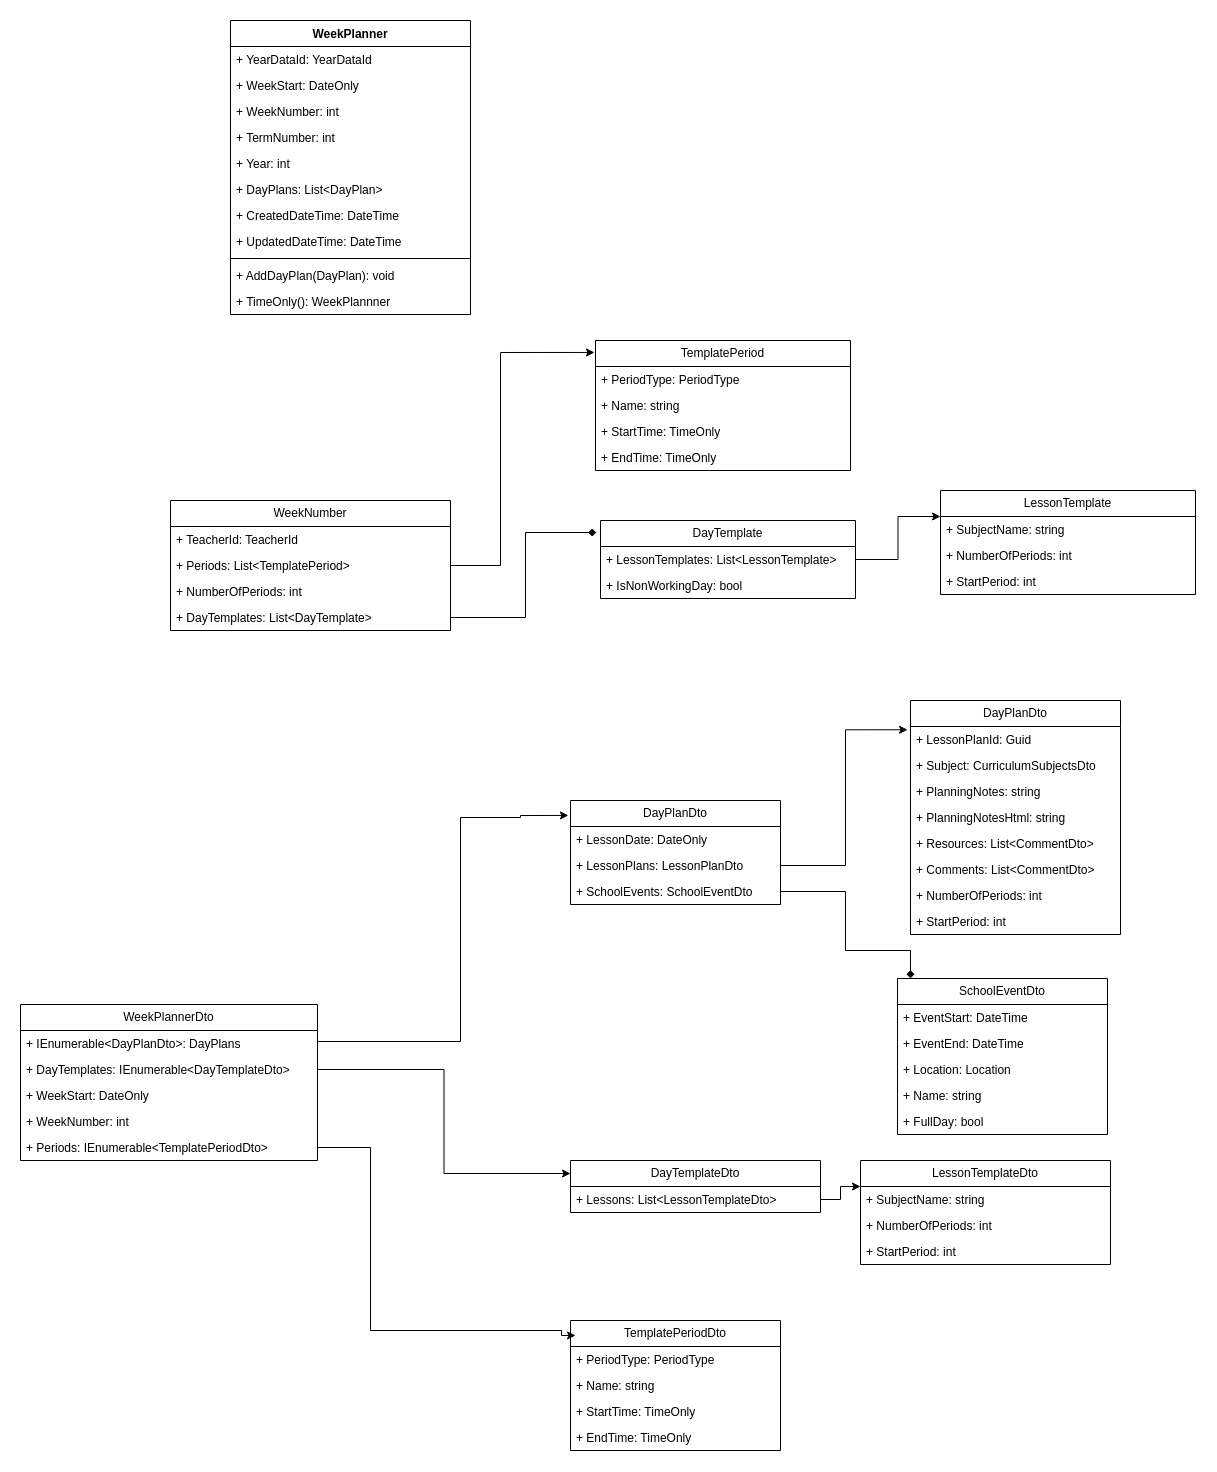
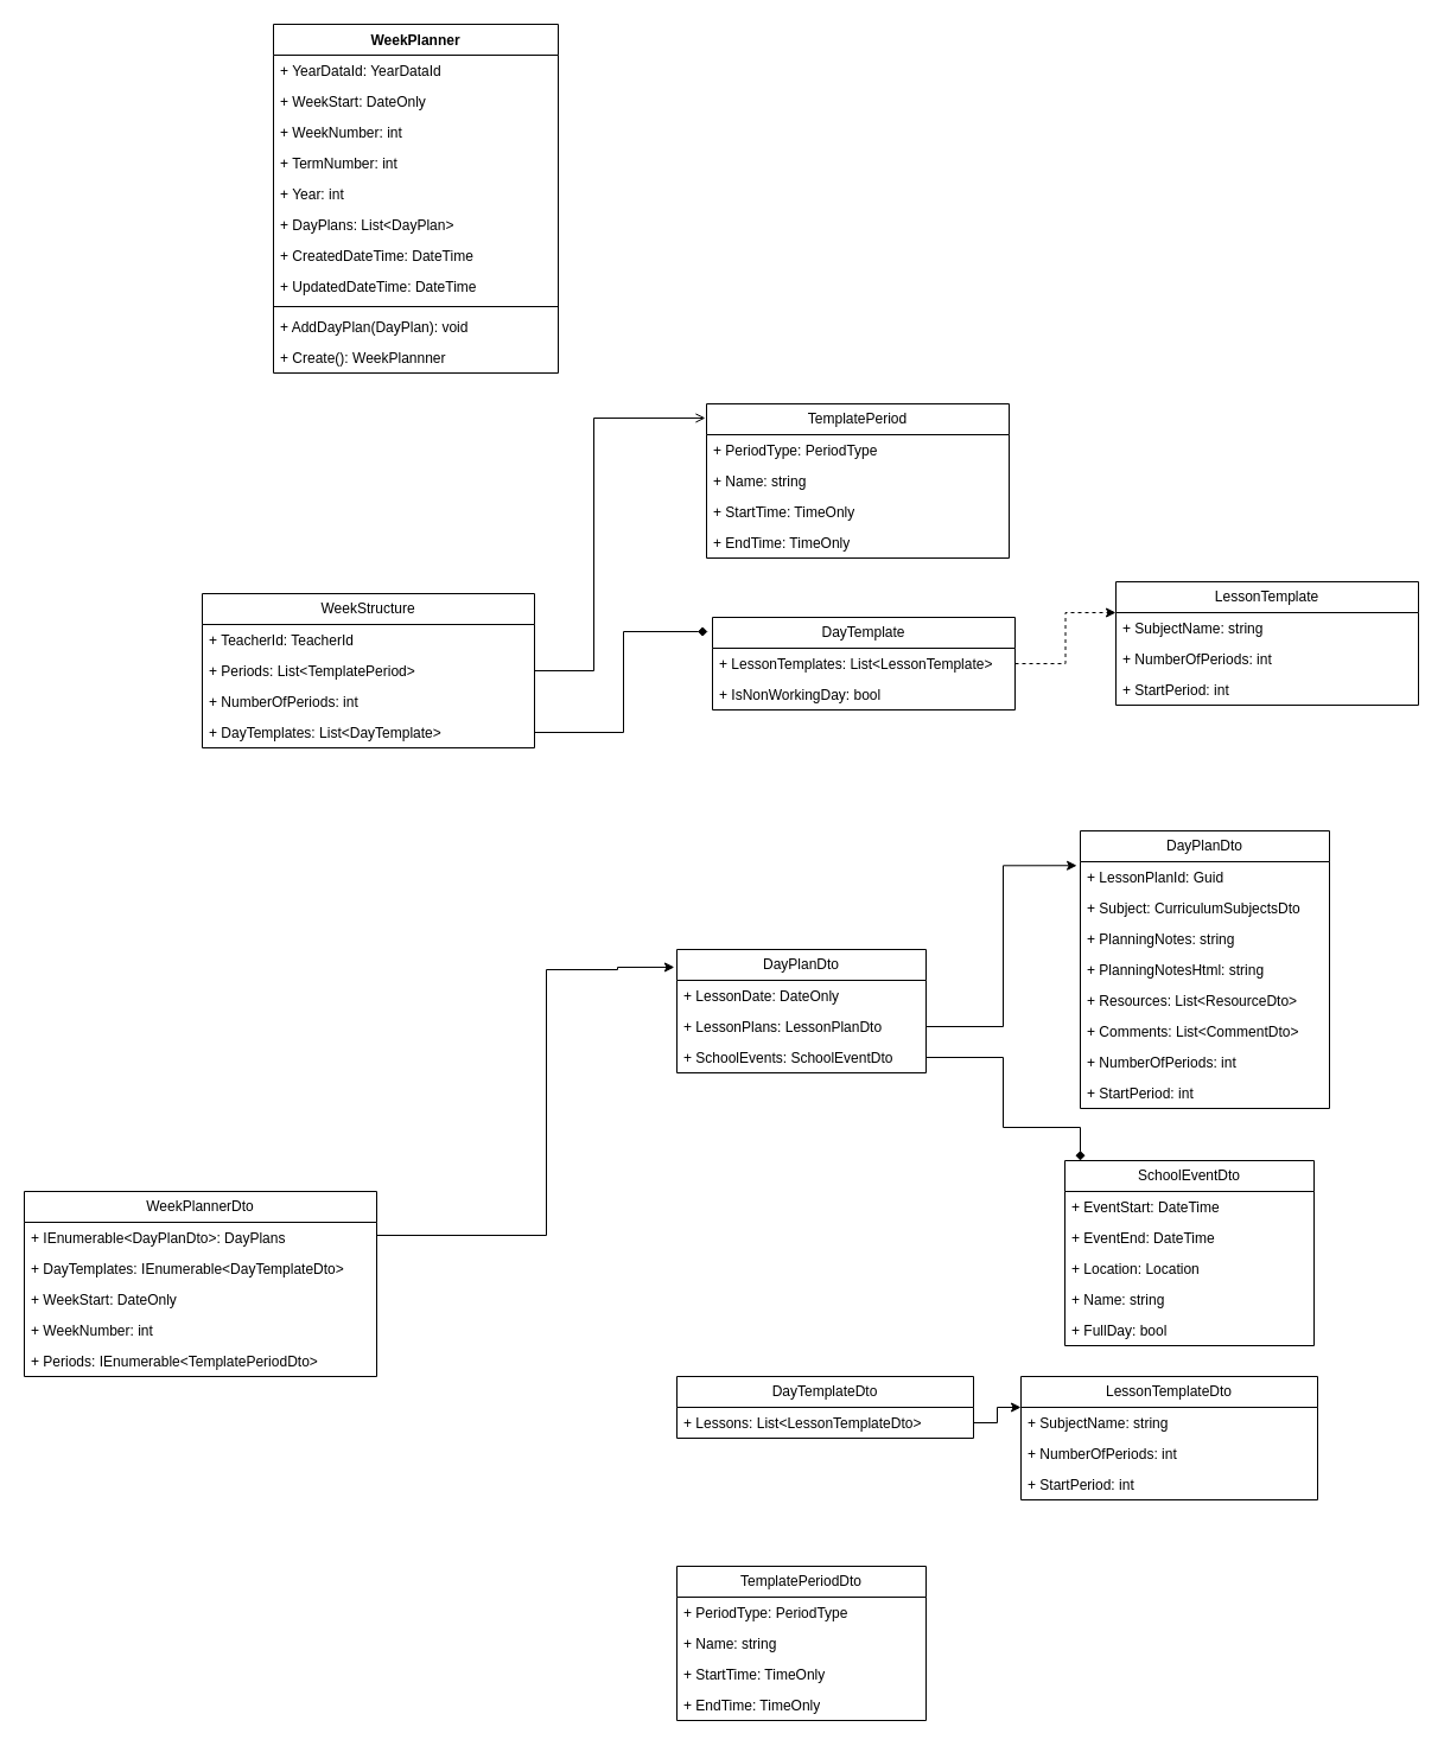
- <mxCell id="13" value="+ TimeOnly(): WeekPlannner" style="text;strokeColor=none;fillColor=none;align=left;verticalAlign=top;spacingLeft=4;spacingRight=4;overflow=hidden;rotatable=0;points=[[0,0.5],[1,0.5]];portConstraint=eastwest;whiteSpace=wrap;html=1;" parent="2" vertex="1"><mxGeometry y="268" width="240" height="26" as="geometry" /></mxCell>
+ <mxCell id="13" value="+ Create(): WeekPlannner" style="text;strokeColor=none;fillColor=none;align=left;verticalAlign=top;spacingLeft=4;spacingRight=4;overflow=hidden;rotatable=0;points=[[0,0.5],[1,0.5]];portConstraint=eastwest;whiteSpace=wrap;html=1;" parent="2" vertex="1"><mxGeometry y="268" width="240" height="26" as="geometry" /></mxCell>
- <mxCell id="73" style="edgeStyle=orthogonalEdgeStyle;rounded=0;orthogonalLoop=1;jettySize=auto;html=1;exitX=1;exitY=0.5;exitDx=0;exitDy=0;entryX=-0.004;entryY=0.092;entryDx=0;entryDy=0;entryPerimeter=0;" parent="1" source="56" target="59" edge="1"><mxGeometry relative="1" as="geometry"><Array as="points"><mxPoint x="500" y="565" /><mxPoint x="500" y="352" /></Array></mxGeometry></mxCell>
+ <mxCell id="73" style="edgeStyle=orthogonalEdgeStyle;rounded=0;orthogonalLoop=1;jettySize=auto;html=1;exitX=1;exitY=0.5;exitDx=0;exitDy=0;entryX=-0.004;entryY=0.092;entryDx=0;entryDy=0;entryPerimeter=0;endArrow=open;" parent="1" source="56" target="59" edge="1"><mxGeometry relative="1" as="geometry"><Array as="points"><mxPoint x="500" y="565" /><mxPoint x="500" y="352" /></Array></mxGeometry></mxCell>
- <mxCell id="54" value="WeekNumber" style="swimlane;fontStyle=0;childLayout=stackLayout;horizontal=1;startSize=26;fillColor=none;horizontalStack=0;resizeParent=1;resizeParentMax=0;resizeLast=0;collapsible=1;marginBottom=0;whiteSpace=wrap;html=1;" parent="1" vertex="1"><mxGeometry x="170" y="500" width="280" height="130" as="geometry" /></mxCell>
+ <mxCell id="54" value="WeekStructure" style="swimlane;fontStyle=0;childLayout=stackLayout;horizontal=1;startSize=26;fillColor=none;horizontalStack=0;resizeParent=1;resizeParentMax=0;resizeLast=0;collapsible=1;marginBottom=0;whiteSpace=wrap;html=1;" parent="1" vertex="1"><mxGeometry x="170" y="500" width="280" height="130" as="geometry" /></mxCell>
- <mxCell id="72" style="edgeStyle=orthogonalEdgeStyle;rounded=0;orthogonalLoop=1;jettySize=auto;html=1;exitX=1;exitY=0.5;exitDx=0;exitDy=0;entryX=0;entryY=0.25;entryDx=0;entryDy=0;" parent="1" source="65" target="68" edge="1"><mxGeometry relative="1" as="geometry" /></mxCell>
+ <mxCell id="72" style="edgeStyle=orthogonalEdgeStyle;rounded=0;orthogonalLoop=1;jettySize=auto;html=1;exitX=1;exitY=0.5;exitDx=0;exitDy=0;entryX=0;entryY=0.25;entryDx=0;entryDy=0;dashed=1;" parent="1" source="65" target="68" edge="1"><mxGeometry relative="1" as="geometry" /></mxCell>
- <mxCell id="36" value="+ Resources: List&amp;lt;CommentDto&amp;gt;" style="text;strokeColor=none;fillColor=none;align=left;verticalAlign=top;spacingLeft=4;spacingRight=4;overflow=hidden;rotatable=0;points=[[0,0.5],[1,0.5]];portConstraint=eastwest;whiteSpace=wrap;html=1;" parent="31" vertex="1"><mxGeometry y="130" width="210" height="26" as="geometry" /></mxCell>
+ <mxCell id="36" value="+ Resources: List&amp;lt;ResourceDto&amp;gt;" style="text;strokeColor=none;fillColor=none;align=left;verticalAlign=top;spacingLeft=4;spacingRight=4;overflow=hidden;rotatable=0;points=[[0,0.5],[1,0.5]];portConstraint=eastwest;whiteSpace=wrap;html=1;" parent="31" vertex="1"><mxGeometry y="130" width="210" height="26" as="geometry" /></mxCell>
- <mxCell id="74" style="edgeStyle=orthogonalEdgeStyle;rounded=0;orthogonalLoop=1;jettySize=auto;html=1;exitX=1;exitY=0.5;exitDx=0;exitDy=0;entryX=0;entryY=0.25;entryDx=0;entryDy=0;" parent="1" source="50" target="19" edge="1"><mxGeometry relative="1" as="geometry" /></mxCell>
- <mxCell id="76" style="edgeStyle=orthogonalEdgeStyle;rounded=0;orthogonalLoop=1;jettySize=auto;html=1;exitX=1;exitY=0.5;exitDx=0;exitDy=0;entryX=0.024;entryY=0.115;entryDx=0;entryDy=0;entryPerimeter=0;" parent="1" source="53" target="14" edge="1"><mxGeometry relative="1" as="geometry"><mxPoint x="560" y="1330" as="targetPoint" /><Array as="points"><mxPoint x="370" y="1147" /><mxPoint x="370" y="1330" /><mxPoint x="561" y="1330" /><mxPoint x="561" y="1335" /></Array></mxGeometry></mxCell>
